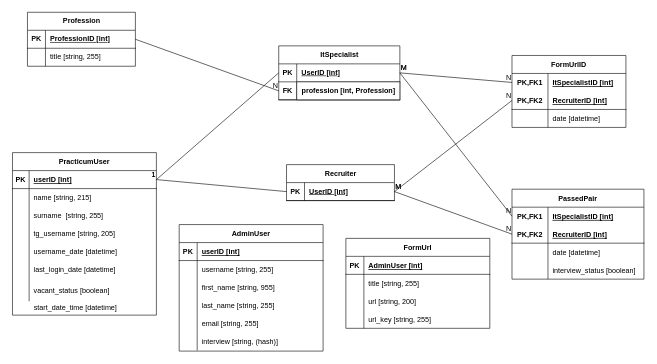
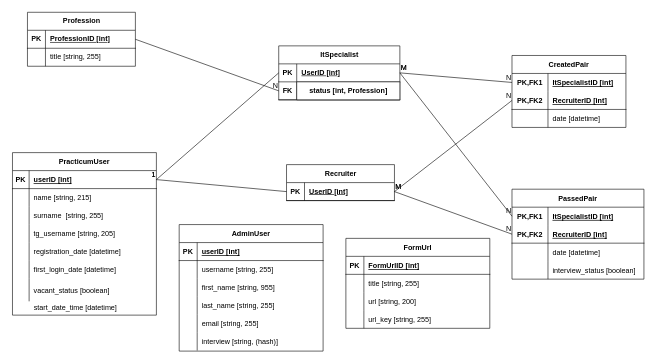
- <mxCell id="24" value="FormUrlID" style="shape=table;startSize=30;container=1;collapsible=1;childLayout=tableLayout;fixedRows=1;rowLines=0;fontStyle=1;align=center;resizeLast=1;" parent="1" vertex="1"><mxGeometry x="853" y="92" width="190" height="120" as="geometry" /></mxCell>
+ <mxCell id="24" value="CreatedPair" style="shape=table;startSize=30;container=1;collapsible=1;childLayout=tableLayout;fixedRows=1;rowLines=0;fontStyle=1;align=center;resizeLast=1;" parent="1" vertex="1"><mxGeometry x="853" y="92" width="190" height="120" as="geometry" /></mxCell>
- <mxCell id="44" value="profession [int, Profession]" style="shape=table;startSize=30;container=1;collapsible=1;childLayout=tableLayout;fixedRows=1;rowLines=0;fontStyle=1;align=center;resizeLast=1;html=1;" parent="42" vertex="1"><mxGeometry x="30" width="172" height="30" as="geometry"><mxRectangle width="172" height="30" as="alternateBounds" /></mxGeometry></mxCell>
+ <mxCell id="44" value="status [int, Profession]" style="shape=table;startSize=30;container=1;collapsible=1;childLayout=tableLayout;fixedRows=1;rowLines=0;fontStyle=1;align=center;resizeLast=1;html=1;" parent="42" vertex="1"><mxGeometry x="30" width="172" height="30" as="geometry"><mxRectangle width="172" height="30" as="alternateBounds" /></mxGeometry></mxCell>
- <mxCell id="17" value="username_date [datetime]" style="shape=partialRectangle;connectable=0;fillColor=none;top=0;left=0;bottom=0;right=0;align=left;spacingLeft=6;overflow=hidden;" parent="15" vertex="1"><mxGeometry x="27.75" width="212.25" height="30" as="geometry"><mxRectangle width="212.25" height="30" as="alternateBounds" /></mxGeometry></mxCell>
+ <mxCell id="17" value="registration_date [datetime]" style="shape=partialRectangle;connectable=0;fillColor=none;top=0;left=0;bottom=0;right=0;align=left;spacingLeft=6;overflow=hidden;" parent="15" vertex="1"><mxGeometry x="27.75" width="212.25" height="30" as="geometry"><mxRectangle width="212.25" height="30" as="alternateBounds" /></mxGeometry></mxCell>
- <mxCell id="106" value="AdminUser [int]" style="shape=partialRectangle;connectable=0;fillColor=none;top=0;left=0;bottom=0;right=0;align=left;spacingLeft=6;fontStyle=5;overflow=hidden;" vertex="1" parent="104"><mxGeometry x="30" width="210" height="30" as="geometry"><mxRectangle width="210" height="30" as="alternateBounds" /></mxGeometry></mxCell>
+ <mxCell id="106" value="FormUrlID [int]" style="shape=partialRectangle;connectable=0;fillColor=none;top=0;left=0;bottom=0;right=0;align=left;spacingLeft=6;fontStyle=5;overflow=hidden;" vertex="1" parent="104"><mxGeometry x="30" width="210" height="30" as="geometry"><mxRectangle width="210" height="30" as="alternateBounds" /></mxGeometry></mxCell>
- <mxCell id="20" value="last_login_date [datetime]" style="shape=partialRectangle;connectable=0;fillColor=none;top=0;left=0;bottom=0;right=0;align=left;spacingLeft=6;overflow=hidden;" parent="18" vertex="1"><mxGeometry x="27.75" width="212.25" height="30" as="geometry"><mxRectangle width="212.25" height="30" as="alternateBounds" /></mxGeometry></mxCell>
+ <mxCell id="20" value="first_login_date [datetime]" style="shape=partialRectangle;connectable=0;fillColor=none;top=0;left=0;bottom=0;right=0;align=left;spacingLeft=6;overflow=hidden;" parent="18" vertex="1"><mxGeometry x="27.75" width="212.25" height="30" as="geometry"><mxRectangle width="212.25" height="30" as="alternateBounds" /></mxGeometry></mxCell>
